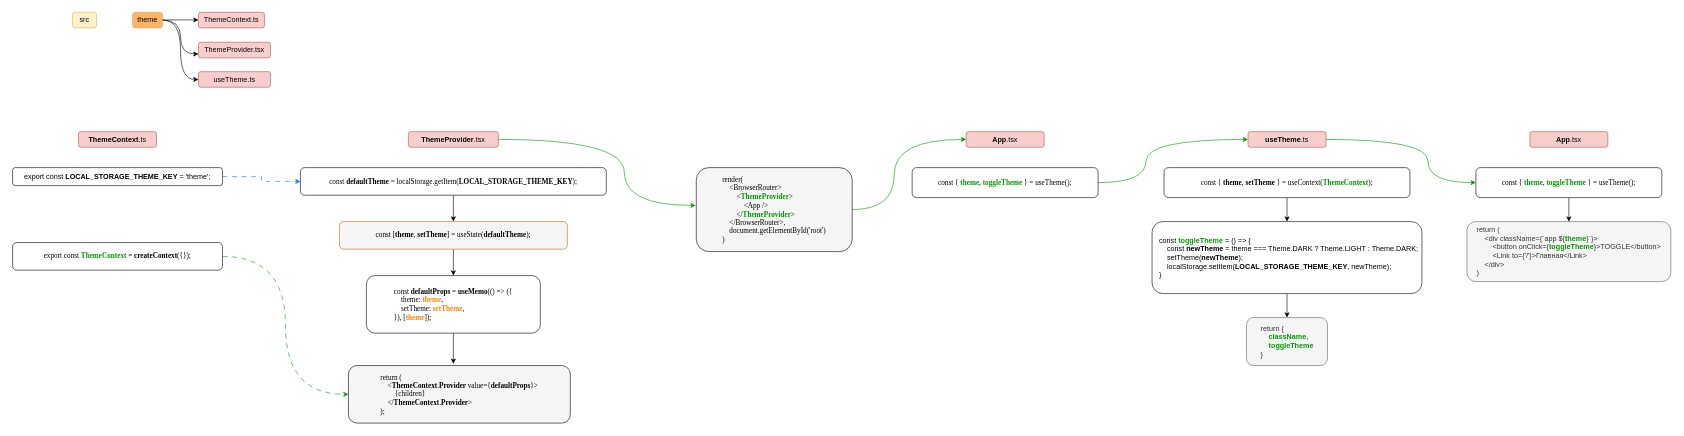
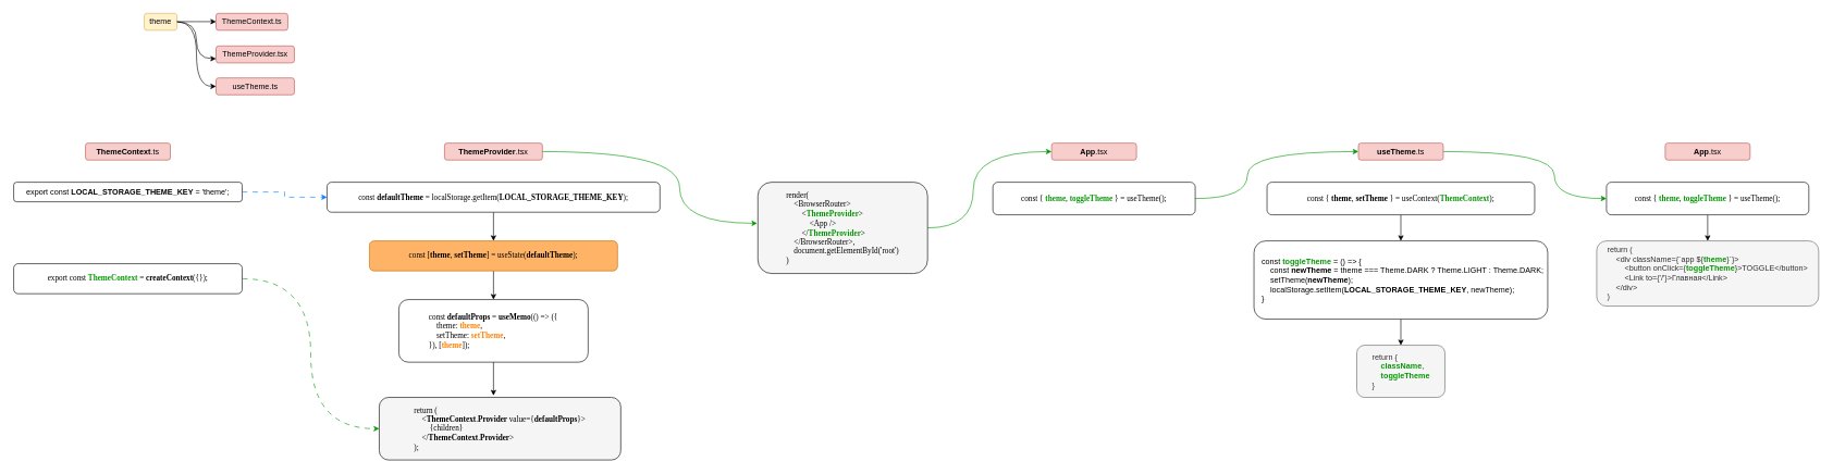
- <mxCell id="6" value="&lt;font style=&quot;font-size: 12px;&quot;&gt;src&lt;/font&gt;" style="rounded=1;whiteSpace=wrap;html=1;fillColor=#fff2cc;strokeColor=#d6b656;" vertex="1" parent="1"><mxGeometry x="120" y="20" width="40" height="26" as="geometry" /></mxCell>
- <mxCell id="9" value="&lt;font style=&quot;font-size: 12px;&quot;&gt;theme&lt;/font&gt;" style="rounded=1;whiteSpace=wrap;html=1;fillColor=#ffb366;strokeColor=#d6b656;" vertex="1" parent="1"><mxGeometry x="220" y="20" width="50" height="26" as="geometry" /></mxCell>
+ <mxCell id="9" value="&lt;font style=&quot;font-size: 12px;&quot;&gt;theme&lt;/font&gt;" style="rounded=1;whiteSpace=wrap;html=1;fillColor=#fff2cc;strokeColor=#d6b656;" vertex="1" parent="1"><mxGeometry x="220" y="20" width="50" height="26" as="geometry" /></mxCell>
- <mxCell id="17" value="&lt;div style=&quot;text-align: left;&quot;&gt;&lt;font face=&quot;Verdana&quot;&gt;const [&lt;b&gt;theme&lt;/b&gt;, &lt;b&gt;setTheme&lt;/b&gt;] = useState(&lt;b style=&quot;&quot;&gt;defaultTheme&lt;/b&gt;);&lt;/font&gt;&lt;br&gt;&lt;/div&gt;" style="rounded=1;whiteSpace=wrap;html=1;fillColor=#f5f5f5;strokeColor=#BD7000;fontColor=#000000;" vertex="1" parent="1"><mxGeometry x="565" y="369" width="380" height="46" as="geometry" /></mxCell>
+ <mxCell id="17" value="&lt;div style=&quot;text-align: left;&quot;&gt;&lt;font face=&quot;Verdana&quot;&gt;const [&lt;b&gt;theme&lt;/b&gt;, &lt;b&gt;setTheme&lt;/b&gt;] = useState(&lt;b style=&quot;&quot;&gt;defaultTheme&lt;/b&gt;);&lt;/font&gt;&lt;br&gt;&lt;/div&gt;" style="rounded=1;whiteSpace=wrap;html=1;fillColor=#FFB366;strokeColor=#BD7000;fontColor=#000000;" vertex="1" parent="1"><mxGeometry x="565" y="369" width="380" height="46" as="geometry" /></mxCell>
